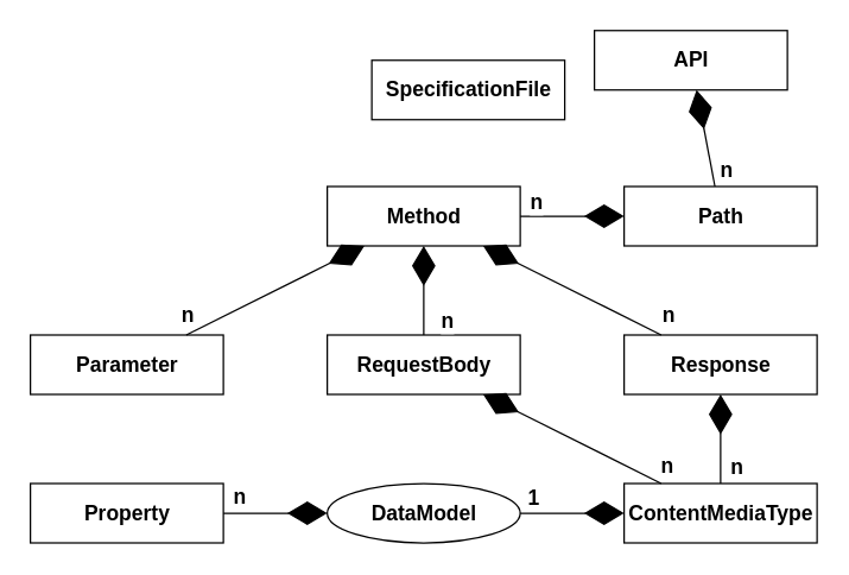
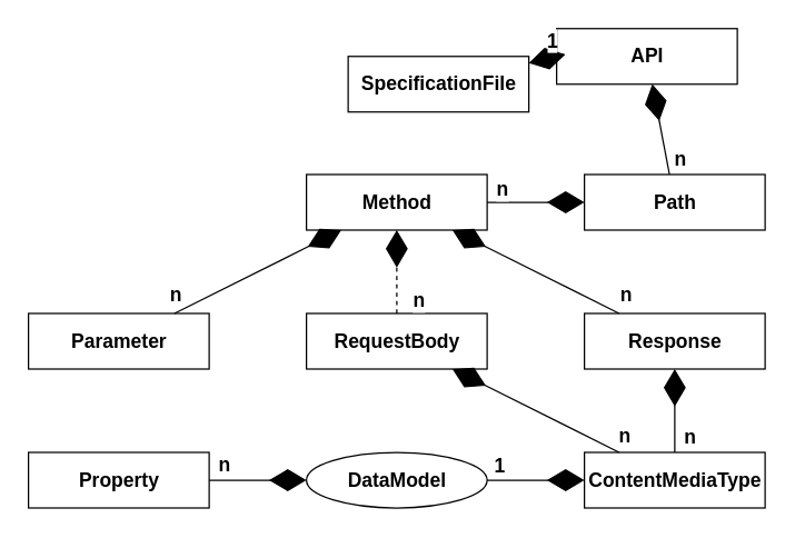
+ <mxCell id="4" value="" style="endArrow=diamondThin;endFill=1;endSize=24;html=1;exitX=0;exitY=0.5;exitDx=0;exitDy=0;fontSize=14;fontFamily=Helvetica;fontStyle=1" edge="1" parent="1" source="3" target="2"><mxGeometry width="160" relative="1" as="geometry"><mxPoint x="210" y="375" as="sourcePoint" /><mxPoint x="370" y="375" as="targetPoint" /></mxGeometry></mxCell>
+ <mxCell id="5" value="1" style="text;html=1;align=center;verticalAlign=middle;resizable=0;points=[];;labelBackgroundColor=#ffffff;fontFamily=Helvetica;fontStyle=1;fontSize=14;" vertex="1" connectable="0" parent="4"><mxGeometry x="-0.734" relative="1" as="geometry"><mxPoint x="-1" y="-12" as="offset" /></mxGeometry></mxCell>
- <mxCell id="17" value="" style="endArrow=diamondThin;endFill=1;endSize=24;html=1;fontSize=14;fontFamily=Helvetica;fontStyle=1" edge="1" parent="1" source="13" target="9"><mxGeometry width="160" relative="1" as="geometry"><mxPoint x="735" y="155" as="sourcePoint" /><mxPoint x="735" y="155" as="targetPoint" /></mxGeometry></mxCell>
+ <mxCell id="17" value="" style="endArrow=diamondThin;endFill=1;endSize=24;html=1;fontSize=14;fontFamily=Helvetica;fontStyle=1;dashed=1;" edge="1" parent="1" source="13" target="9"><mxGeometry width="160" relative="1" as="geometry"><mxPoint x="735" y="155" as="sourcePoint" /><mxPoint x="735" y="155" as="targetPoint" /></mxGeometry></mxCell>
